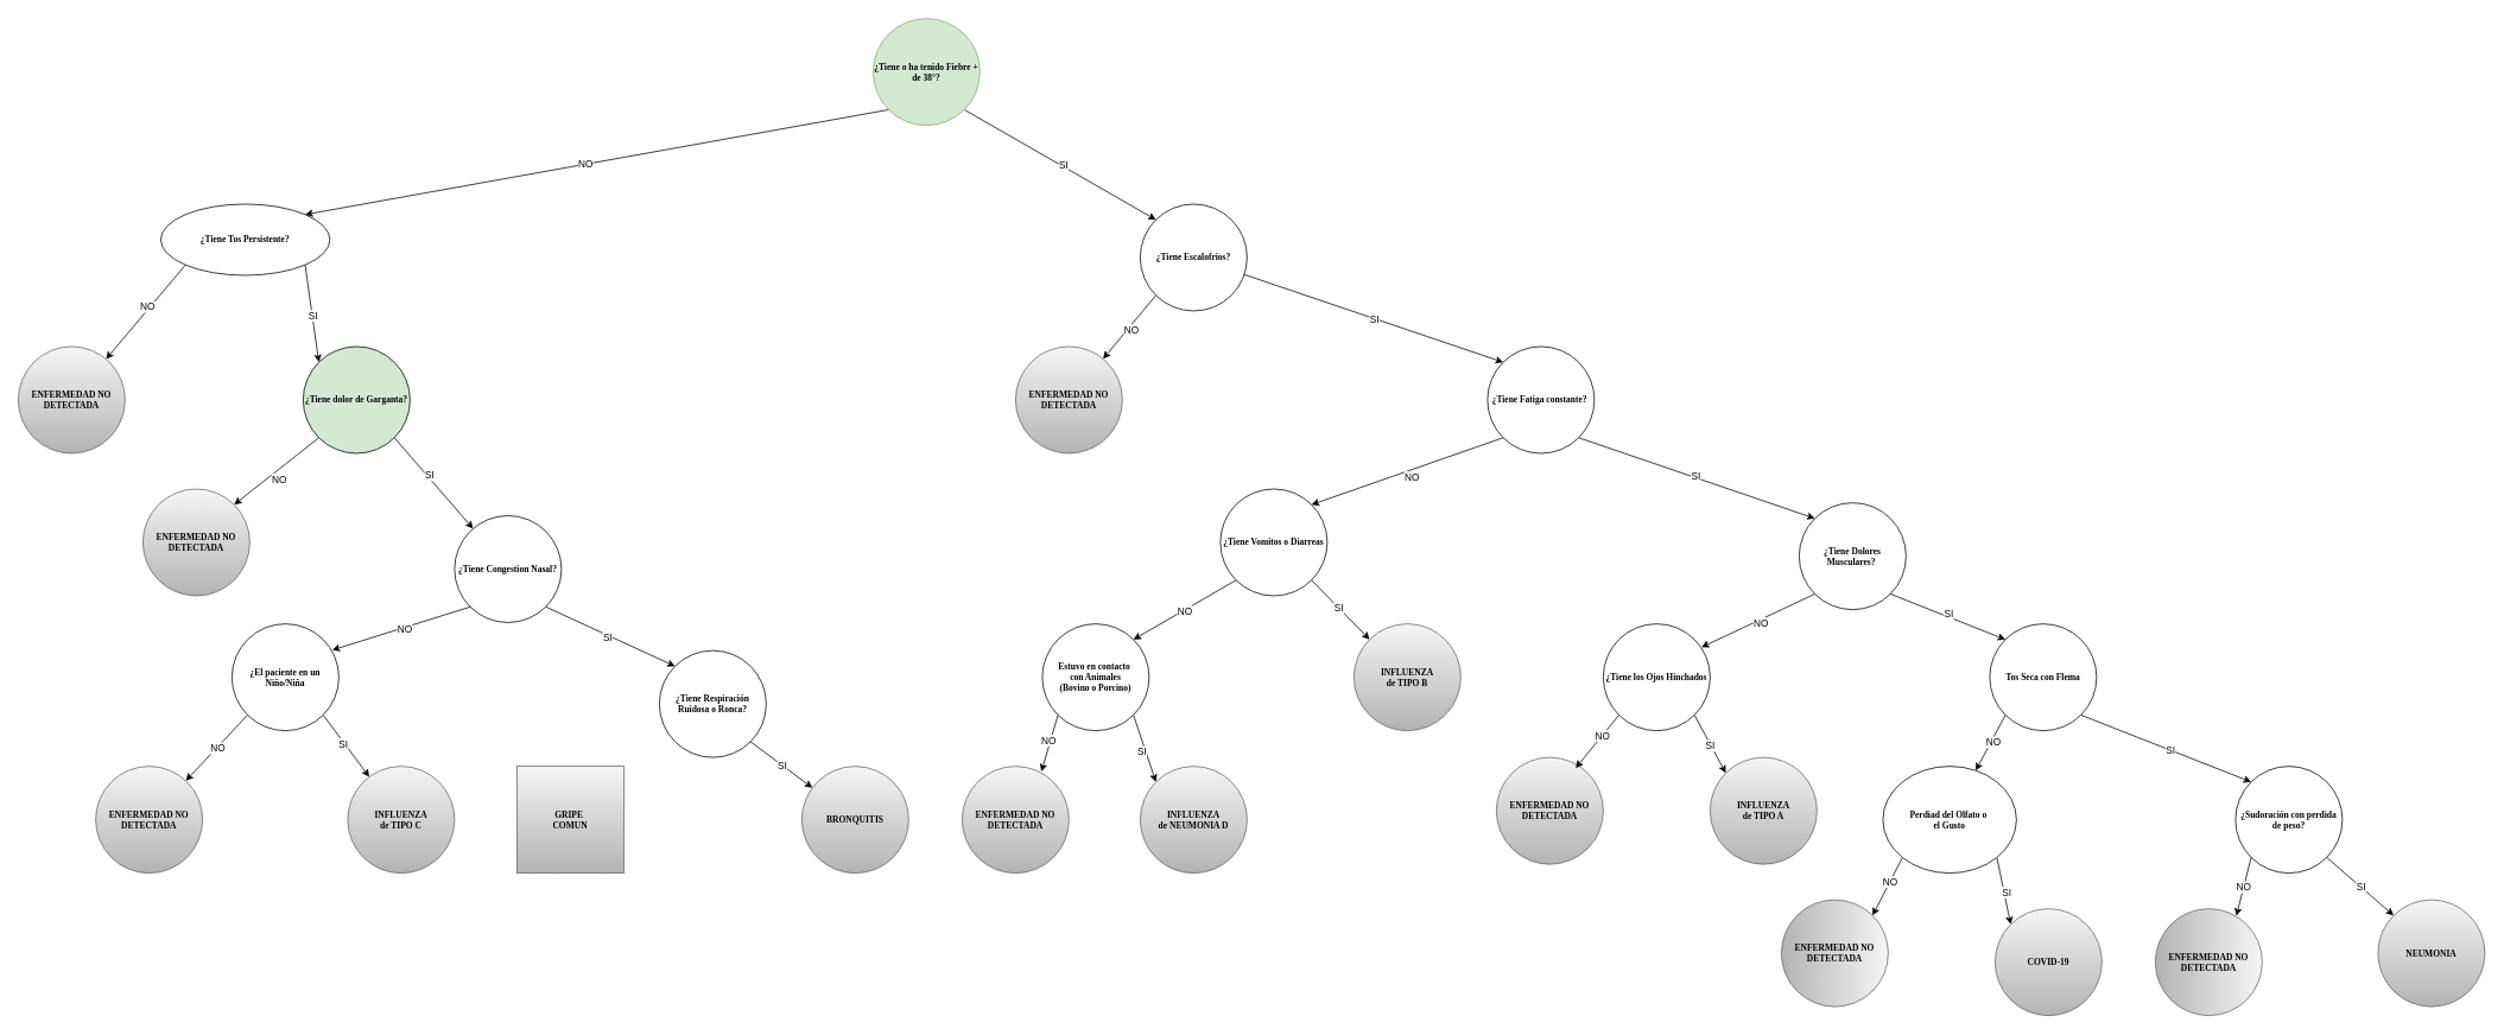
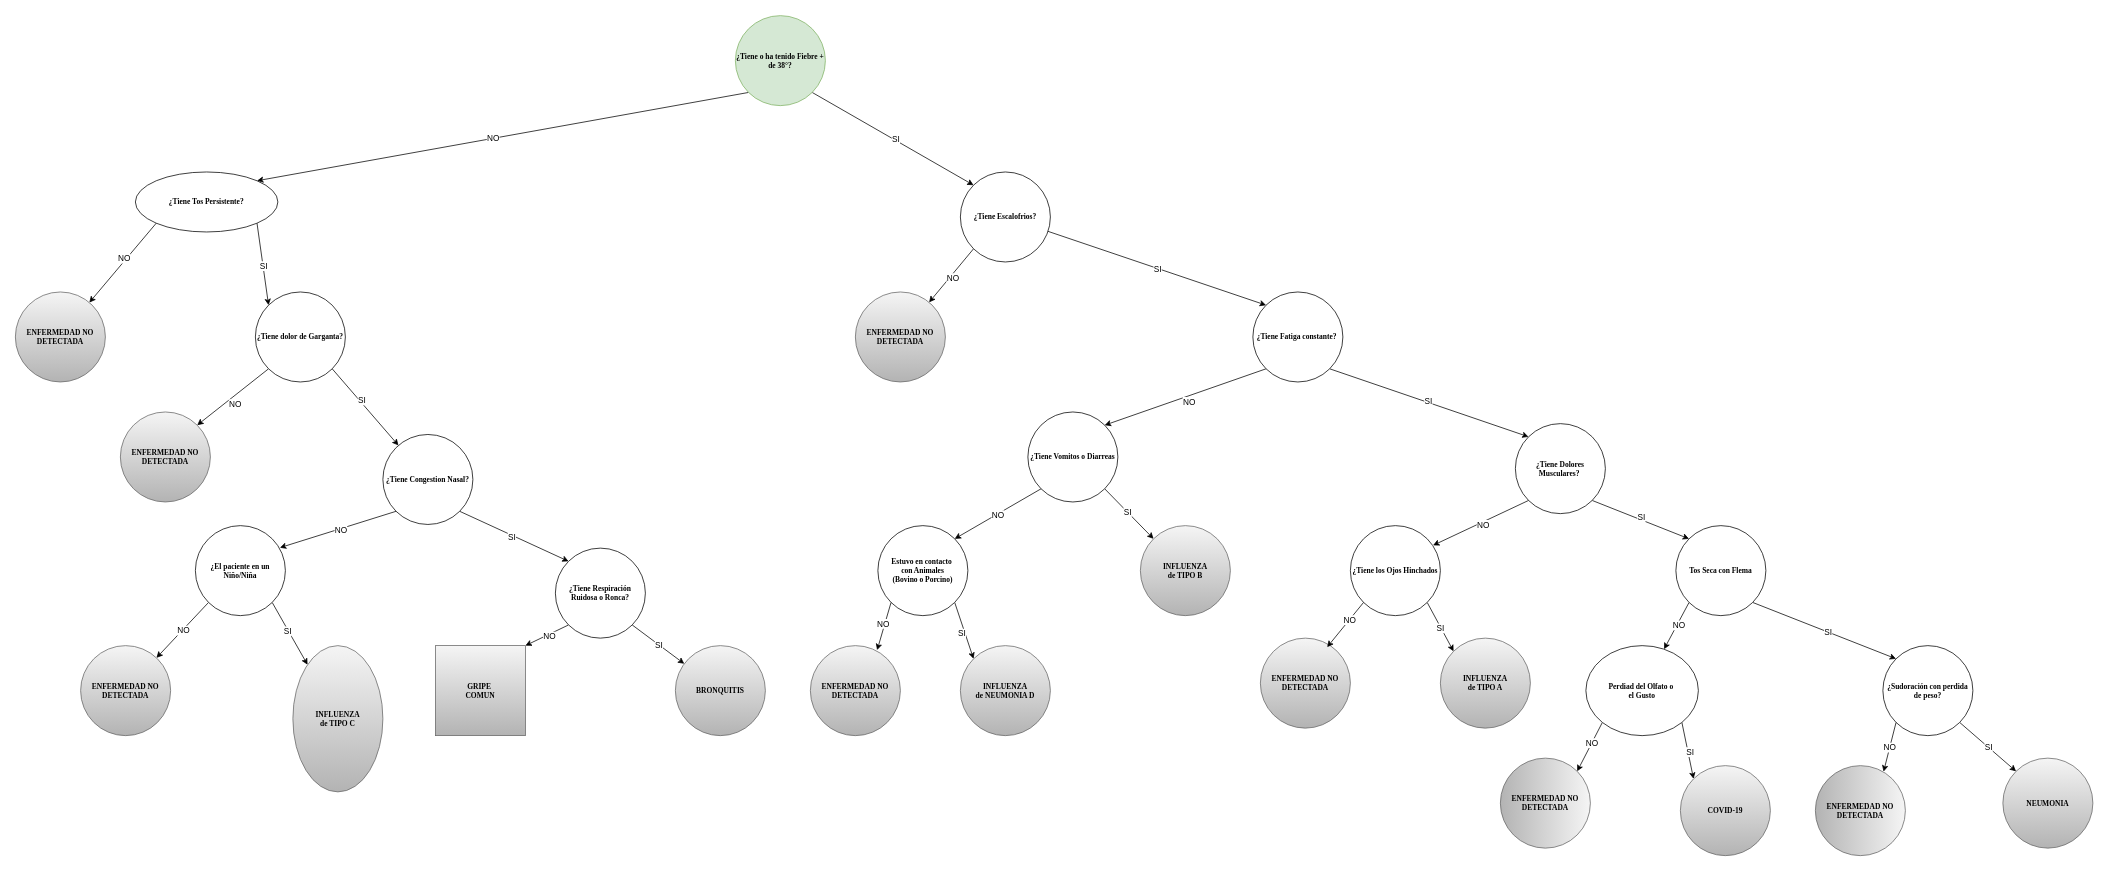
- <mxCell id="43" value="¿Tiene dolor de Garganta?" style="ellipse;whiteSpace=wrap;html=1;aspect=fixed;fontSize=10;fontStyle=1;fontFamily=Tahoma;fillColor=#d5e8d4;" parent="1" vertex="1"><mxGeometry x="340" y="388.47" width="120" height="120" as="geometry" /></mxCell>
+ <mxCell id="43" value="¿Tiene dolor de Garganta?" style="ellipse;whiteSpace=wrap;html=1;aspect=fixed;fontSize=10;fontStyle=1;fontFamily=Tahoma;" parent="1" vertex="1"><mxGeometry x="340" y="388.47" width="120" height="120" as="geometry" /></mxCell>
+ <mxCell id="49" style="edgeStyle=none;rounded=0;orthogonalLoop=1;jettySize=auto;html=1;exitX=0;exitY=1;exitDx=0;exitDy=0;entryX=1;entryY=0;entryDx=0;entryDy=0;" parent="1" source="51" target="18" edge="1"><mxGeometry relative="1" as="geometry" /></mxCell>
+ <mxCell id="50" value="NO" style="edgeLabel;html=1;align=center;verticalAlign=middle;resizable=0;points=[];" parent="49" vertex="1" connectable="0"><mxGeometry x="-0.053" y="2" relative="1" as="geometry"><mxPoint as="offset" /></mxGeometry></mxCell>
- <mxCell id="21" value="&lt;span style=&quot;font-size: 10px; line-height: 107%;&quot;&gt;INFLUENZA&lt;/span&gt;&lt;div&gt;&lt;span style=&quot;font-size: 10px; line-height: 107%;&quot;&gt;de TIPO C&lt;/span&gt;&lt;/div&gt;" style="ellipse;whiteSpace=wrap;html=1;aspect=fixed;fontSize=10;fontStyle=1;fontFamily=Tahoma;fillColor=#f5f5f5;gradientColor=#b3b3b3;strokeColor=#666666;" parent="1" vertex="1"><mxGeometry x="390" y="860" width="120" height="120" as="geometry" /></mxCell>
+ <mxCell id="21" value="&lt;span style=&quot;font-size: 10px; line-height: 107%;&quot;&gt;INFLUENZA&lt;/span&gt;&lt;div&gt;&lt;span style=&quot;font-size: 10px; line-height: 107%;&quot;&gt;de TIPO C&lt;/span&gt;&lt;/div&gt;" style="ellipse;whiteSpace=wrap;html=1;aspect=fixed;fontSize=10;fontStyle=1;fontFamily=Tahoma;fillColor=#f5f5f5;gradientColor=#b3b3b3;strokeColor=#666666;" parent="1" vertex="1"><mxGeometry x="390" y="860" width="120" height="195" as="geometry" /></mxCell>
